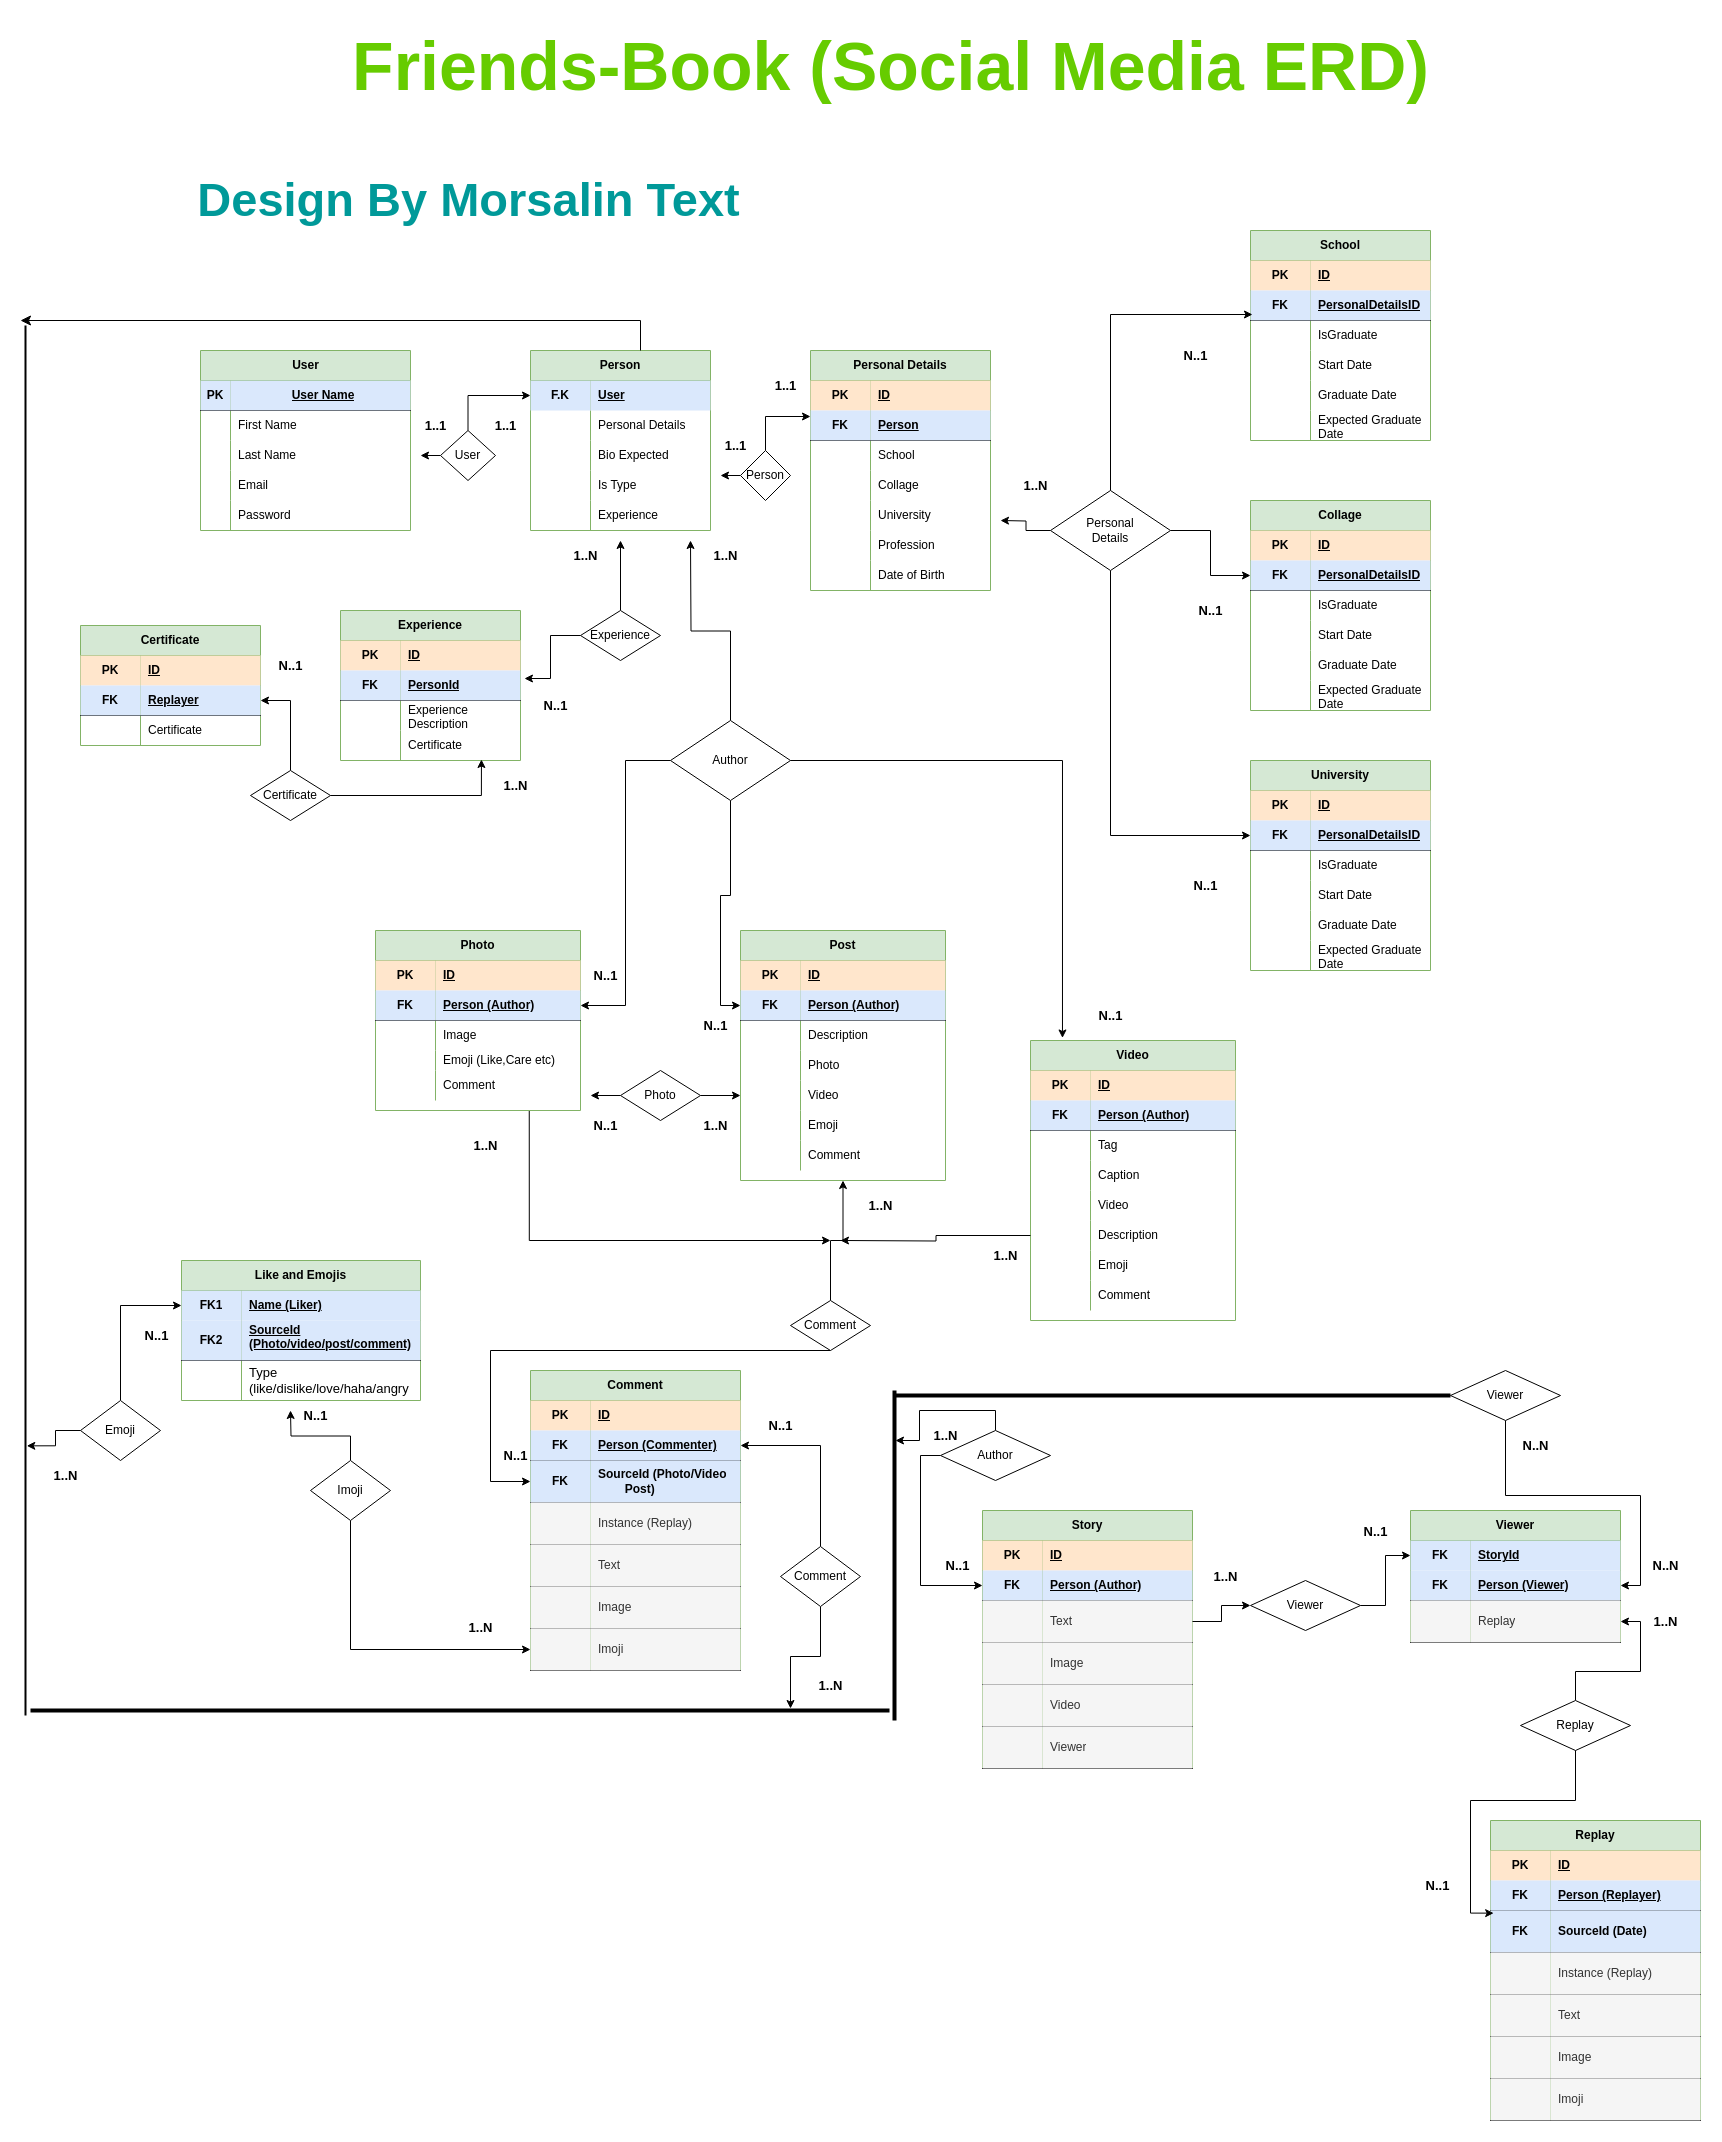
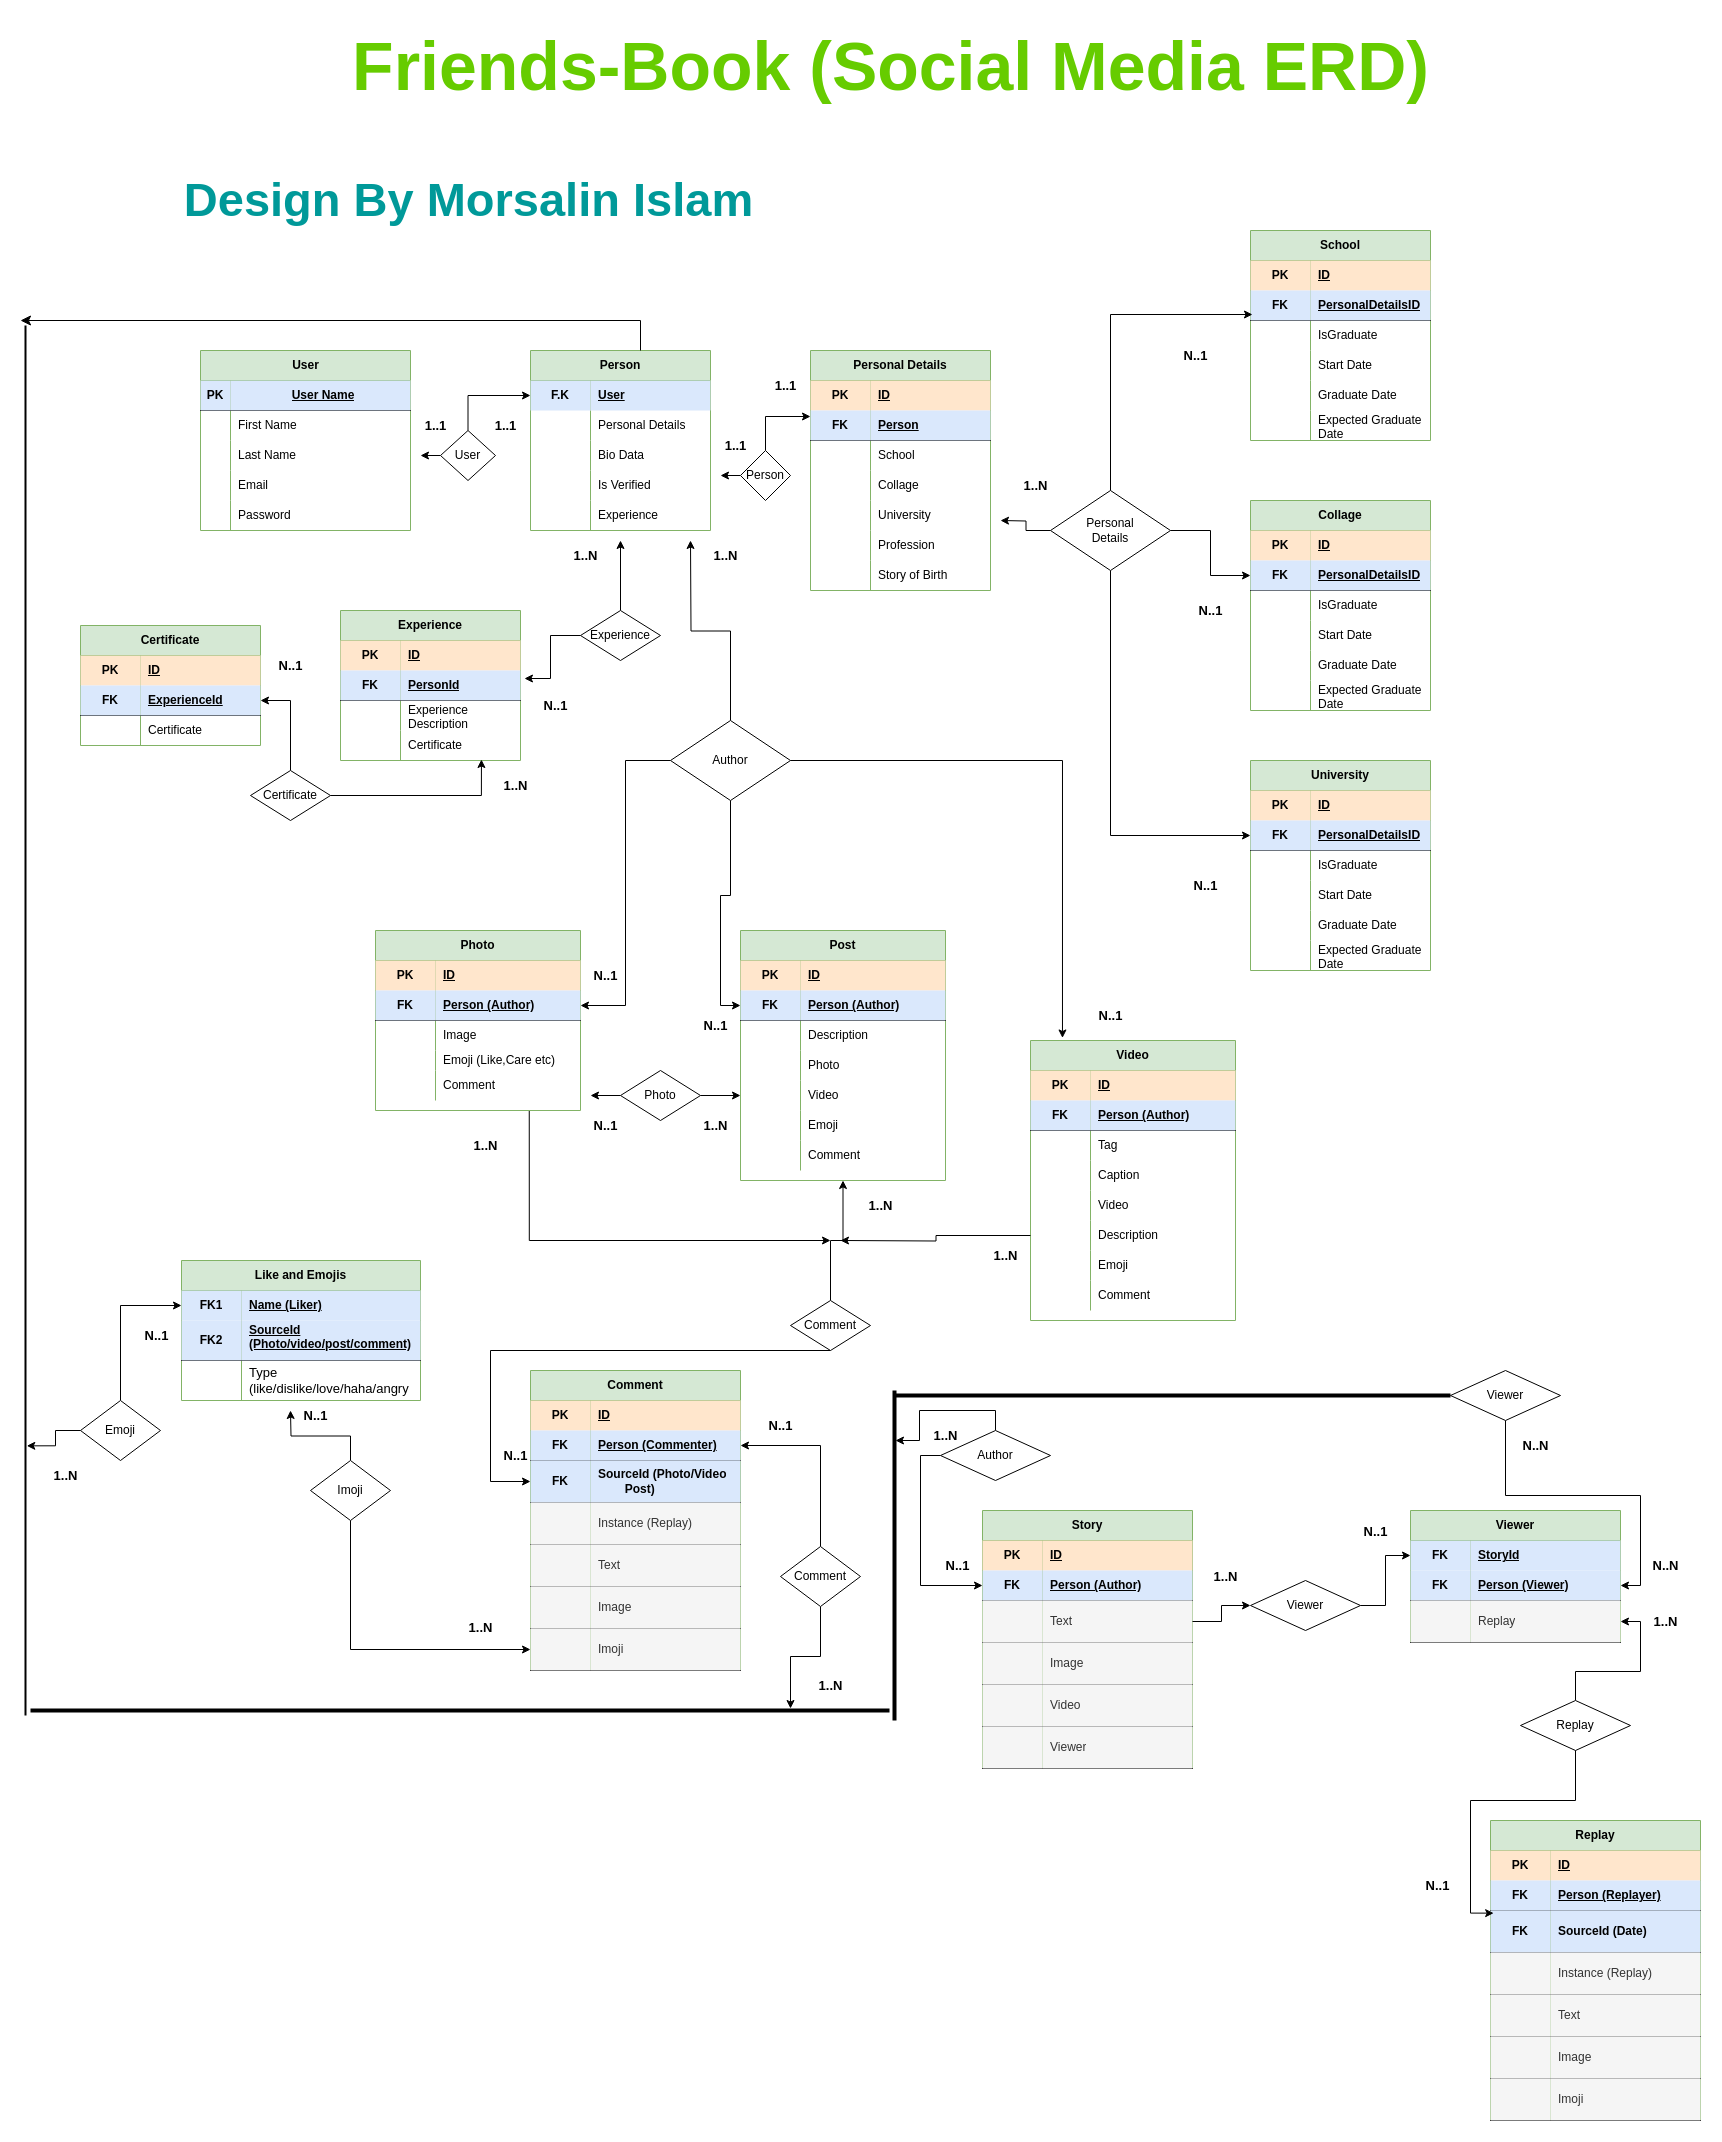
- <mxCell id="343" value="&lt;h4&gt;&lt;font style=&quot;font-size: 47px;&quot;&gt;&lt;b&gt;Design By Morsalin Text&lt;/b&gt;&lt;/font&gt;&lt;/h4&gt;" style="text;html=1;align=center;verticalAlign=middle;resizable=0;points=[];autosize=1;strokeColor=none;fillColor=none;fontColor=#009999;" vertex="1" parent="1"><mxGeometry x="172.5" y="150" width="590" height="100" as="geometry" /></mxCell>
+ <mxCell id="343" value="&lt;h4&gt;&lt;font style=&quot;font-size: 47px;&quot;&gt;&lt;b&gt;Design By Morsalin Islam&lt;/b&gt;&lt;/font&gt;&lt;/h4&gt;" style="text;html=1;align=center;verticalAlign=middle;resizable=0;points=[];autosize=1;strokeColor=none;fillColor=none;fontColor=#009999;" vertex="1" parent="1"><mxGeometry x="172.5" y="150" width="590" height="100" as="geometry" /></mxCell>
- <mxCell id="27" value="Bio Expected" style="shape=partialRectangle;connectable=0;fillColor=none;top=0;left=0;bottom=0;right=0;align=left;spacingLeft=6;overflow=hidden;html=1;whiteSpace=wrap;" vertex="1" parent="25"><mxGeometry x="60" width="120" height="30" as="geometry"><mxRectangle width="120" height="30" as="alternateBounds" /></mxGeometry></mxCell>
+ <mxCell id="27" value="Bio Data" style="shape=partialRectangle;connectable=0;fillColor=none;top=0;left=0;bottom=0;right=0;align=left;spacingLeft=6;overflow=hidden;html=1;whiteSpace=wrap;" vertex="1" parent="25"><mxGeometry x="60" width="120" height="30" as="geometry"><mxRectangle width="120" height="30" as="alternateBounds" /></mxGeometry></mxCell>
- <mxCell id="30" value="Is Type" style="shape=partialRectangle;connectable=0;fillColor=none;top=0;left=0;bottom=0;right=0;align=left;spacingLeft=6;overflow=hidden;html=1;whiteSpace=wrap;" vertex="1" parent="28"><mxGeometry x="60" width="120" height="30" as="geometry"><mxRectangle width="120" height="30" as="alternateBounds" /></mxGeometry></mxCell>
+ <mxCell id="30" value="Is Verified" style="shape=partialRectangle;connectable=0;fillColor=none;top=0;left=0;bottom=0;right=0;align=left;spacingLeft=6;overflow=hidden;html=1;whiteSpace=wrap;" vertex="1" parent="28"><mxGeometry x="60" width="120" height="30" as="geometry"><mxRectangle width="120" height="30" as="alternateBounds" /></mxGeometry></mxCell>
- <mxCell id="57" value="Date of Birth" style="shape=partialRectangle;connectable=0;fillColor=none;top=0;left=0;bottom=0;right=0;align=left;spacingLeft=6;overflow=hidden;html=1;whiteSpace=wrap;" vertex="1" parent="55"><mxGeometry x="60" width="120" height="30" as="geometry"><mxRectangle width="120" height="30" as="alternateBounds" /></mxGeometry></mxCell>
+ <mxCell id="57" value="Story of Birth" style="shape=partialRectangle;connectable=0;fillColor=none;top=0;left=0;bottom=0;right=0;align=left;spacingLeft=6;overflow=hidden;html=1;whiteSpace=wrap;" vertex="1" parent="55"><mxGeometry x="60" width="120" height="30" as="geometry"><mxRectangle width="120" height="30" as="alternateBounds" /></mxGeometry></mxCell>
- <mxCell id="136" value="Replayer" style="shape=partialRectangle;connectable=0;fillColor=#dae8fc;top=0;left=0;bottom=0;right=0;align=left;spacingLeft=6;fontStyle=5;overflow=hidden;html=1;whiteSpace=wrap;strokeColor=#6c8ebf;" vertex="1" parent="134"><mxGeometry x="60" width="120" height="30" as="geometry"><mxRectangle width="120" height="30" as="alternateBounds" /></mxGeometry></mxCell>
+ <mxCell id="136" value="ExperienceId" style="shape=partialRectangle;connectable=0;fillColor=#dae8fc;top=0;left=0;bottom=0;right=0;align=left;spacingLeft=6;fontStyle=5;overflow=hidden;html=1;whiteSpace=wrap;strokeColor=#6c8ebf;" vertex="1" parent="134"><mxGeometry x="60" width="120" height="30" as="geometry"><mxRectangle width="120" height="30" as="alternateBounds" /></mxGeometry></mxCell>
